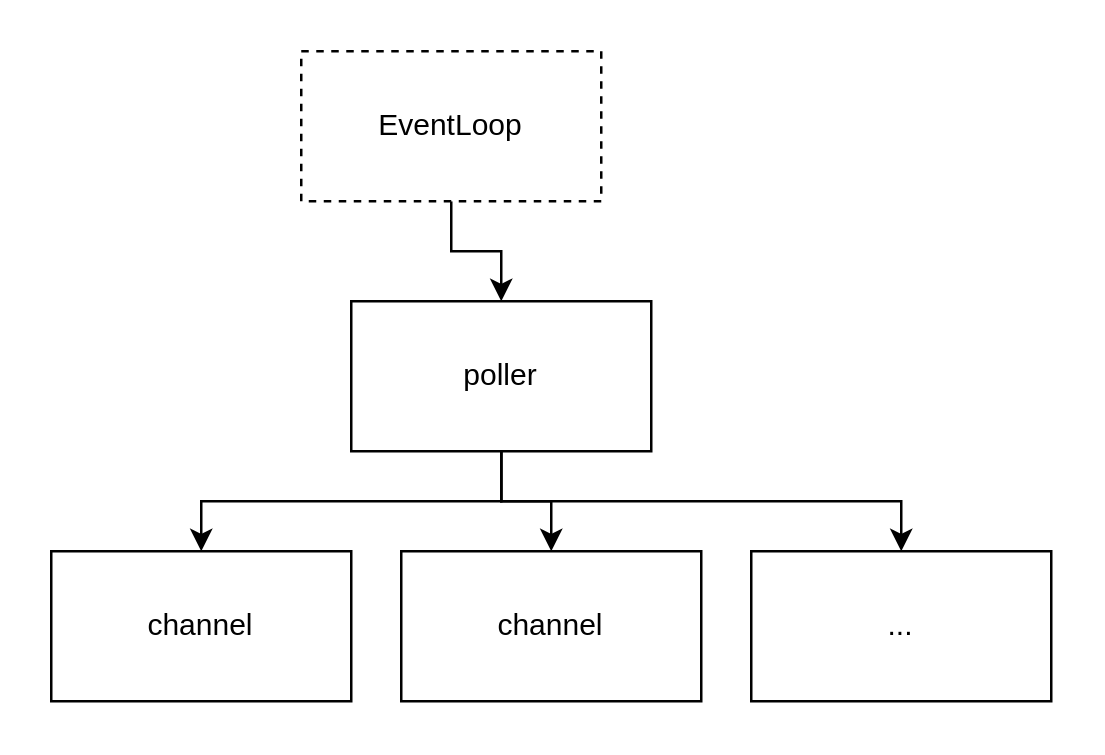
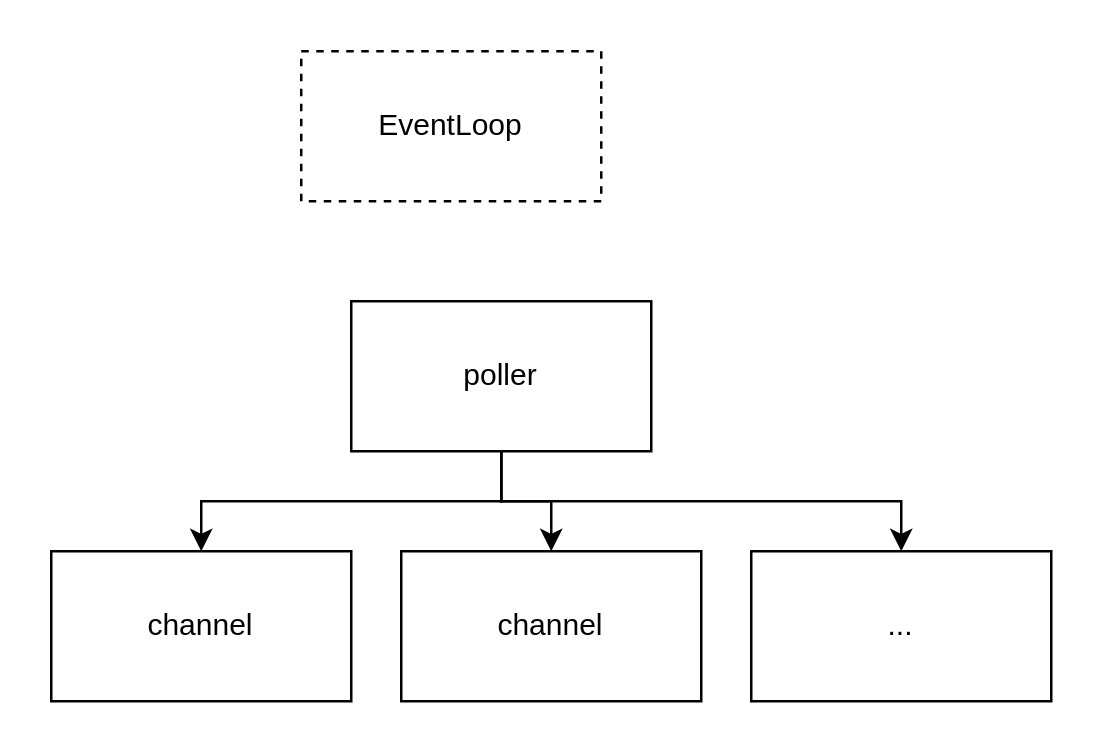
- <mxCell id="9" style="edgeStyle=orthogonalEdgeStyle;rounded=0;orthogonalLoop=1;jettySize=auto;html=1;exitX=0.5;exitY=1;exitDx=0;exitDy=0;entryX=0.5;entryY=0;entryDx=0;entryDy=0;" edge="1" parent="1" source="10" target="5"><mxGeometry relative="1" as="geometry" /></mxCell>
